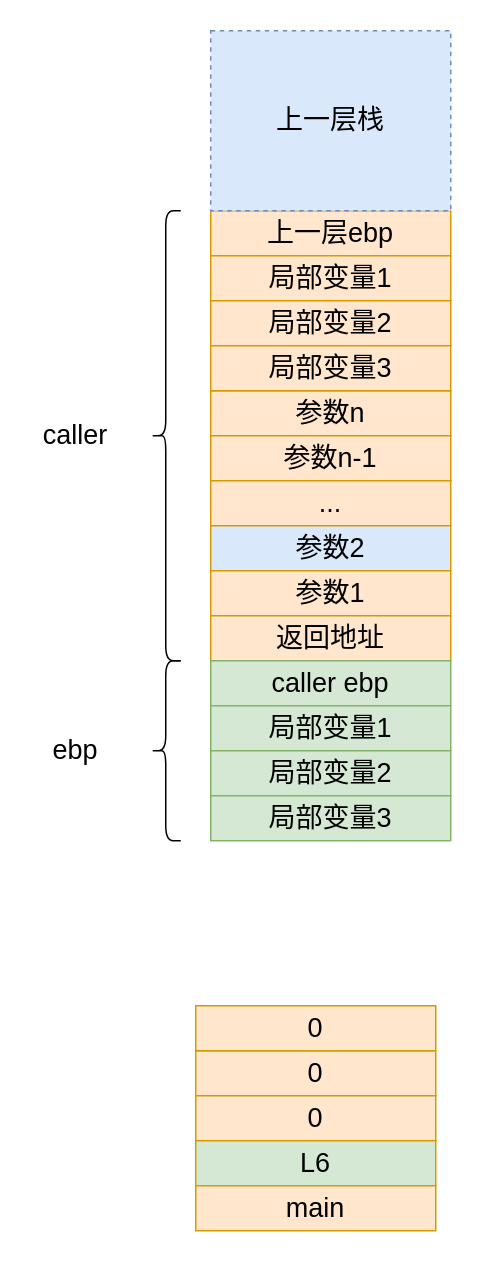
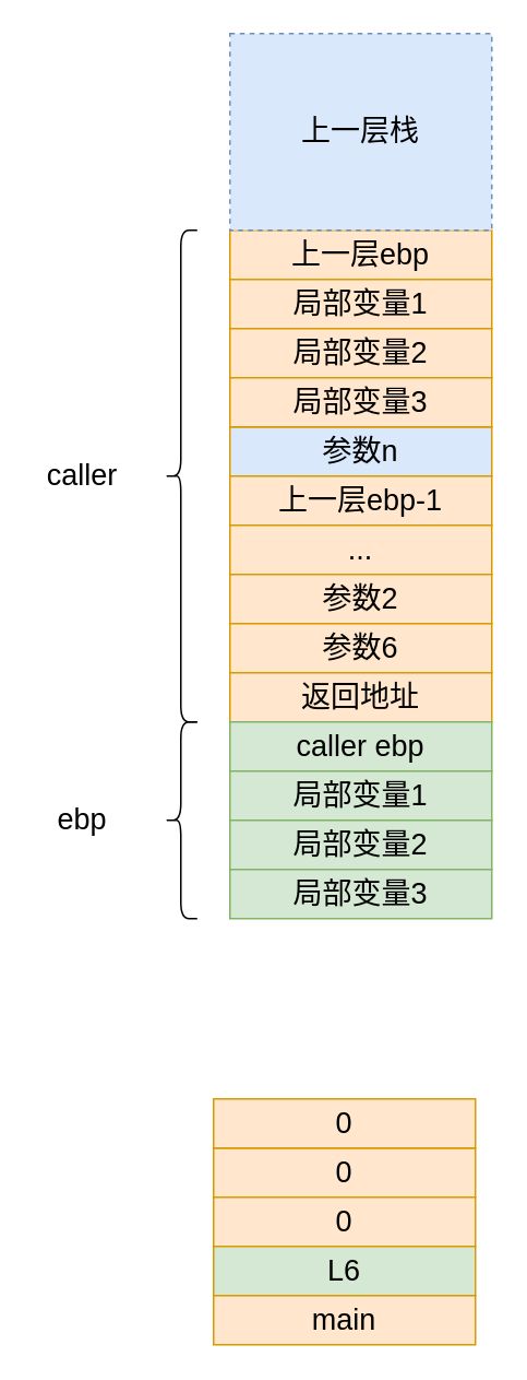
- <mxCell id="2" value="&lt;font style=&quot;font-size: 18px;&quot;&gt;参数n&lt;/font&gt;" style="rounded=0;whiteSpace=wrap;html=1;fillColor=#ffe6cc;strokeColor=#d79b00;" vertex="1" parent="1"><mxGeometry x="140" y="260" width="160" height="30" as="geometry" /></mxCell>
+ <mxCell id="2" value="&lt;font style=&quot;font-size: 18px;&quot;&gt;参数n&lt;/font&gt;" style="rounded=0;whiteSpace=wrap;html=1;fillColor=#dae8fc;strokeColor=#d79b00;" vertex="1" parent="1"><mxGeometry x="140" y="260" width="160" height="30" as="geometry" /></mxCell>
- <mxCell id="3" value="&lt;font style=&quot;font-size: 18px;&quot;&gt;参数n-1&lt;/font&gt;" style="rounded=0;whiteSpace=wrap;html=1;fillColor=#ffe6cc;strokeColor=#d79b00;" vertex="1" parent="1"><mxGeometry x="140" y="290" width="160" height="30" as="geometry" /></mxCell>
+ <mxCell id="3" value="&lt;font style=&quot;font-size: 18px;&quot;&gt;上一层ebp-1&lt;/font&gt;" style="rounded=0;whiteSpace=wrap;html=1;fillColor=#ffe6cc;strokeColor=#d79b00;" vertex="1" parent="1"><mxGeometry x="140" y="290" width="160" height="30" as="geometry" /></mxCell>
- <mxCell id="5" value="&lt;font style=&quot;font-size: 18px;&quot;&gt;参数2&lt;/font&gt;" style="rounded=0;whiteSpace=wrap;html=1;fillColor=#dae8fc;strokeColor=#d79b00;" vertex="1" parent="1"><mxGeometry x="140" y="350" width="160" height="30" as="geometry" /></mxCell>
+ <mxCell id="5" value="&lt;font style=&quot;font-size: 18px;&quot;&gt;参数2&lt;/font&gt;" style="rounded=0;whiteSpace=wrap;html=1;fillColor=#ffe6cc;strokeColor=#d79b00;" vertex="1" parent="1"><mxGeometry x="140" y="350" width="160" height="30" as="geometry" /></mxCell>
- <mxCell id="6" value="&lt;font style=&quot;font-size: 18px;&quot;&gt;参数1&lt;/font&gt;" style="rounded=0;whiteSpace=wrap;html=1;fillColor=#ffe6cc;strokeColor=#d79b00;" vertex="1" parent="1"><mxGeometry x="140" y="380" width="160" height="30" as="geometry" /></mxCell>
+ <mxCell id="6" value="&lt;font style=&quot;font-size: 18px;&quot;&gt;参数6&lt;/font&gt;" style="rounded=0;whiteSpace=wrap;html=1;fillColor=#ffe6cc;strokeColor=#d79b00;" vertex="1" parent="1"><mxGeometry x="140" y="380" width="160" height="30" as="geometry" /></mxCell>
